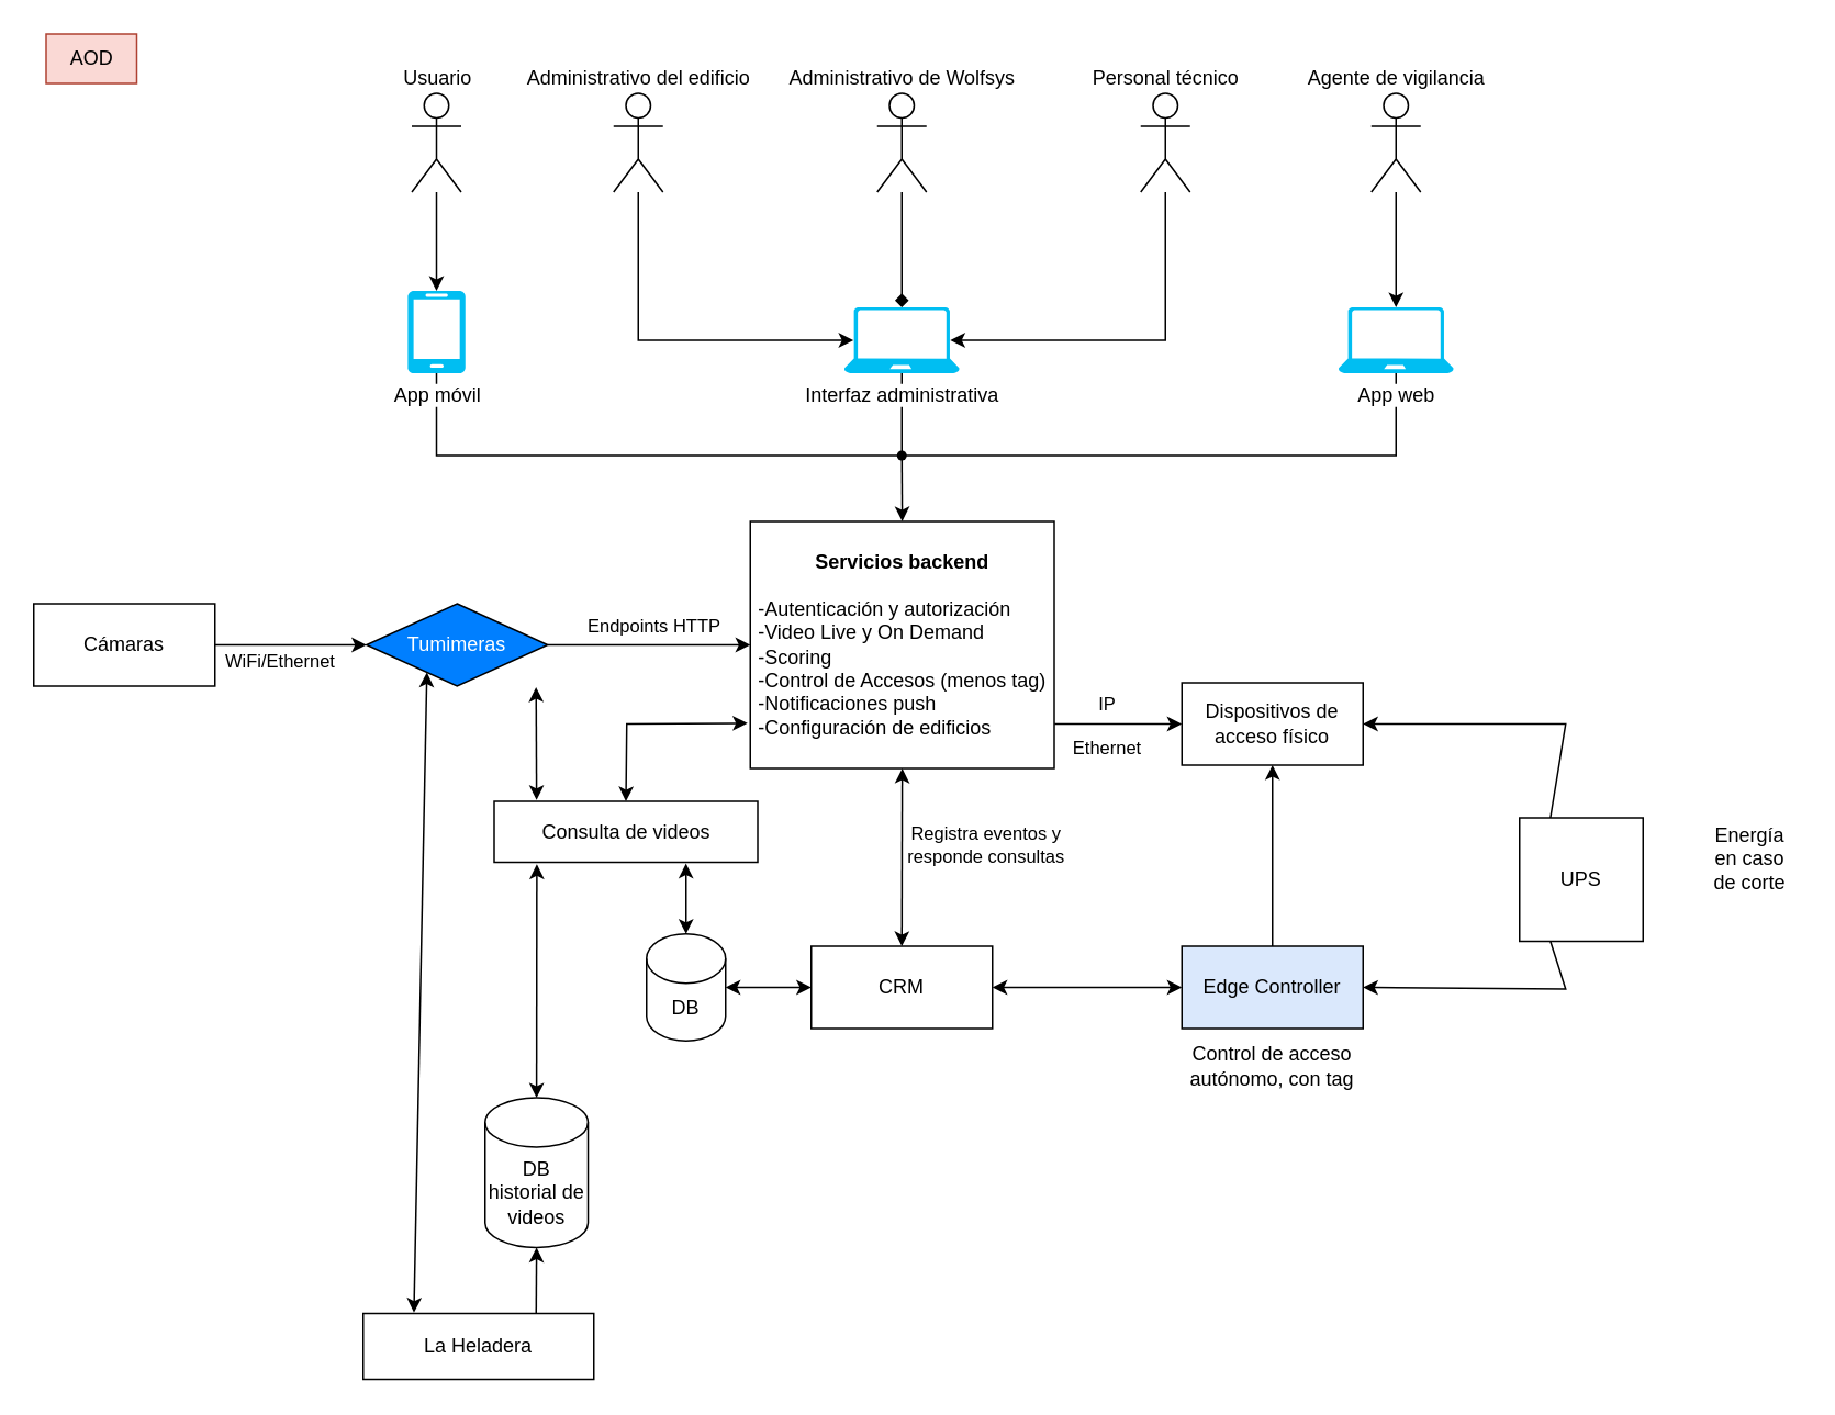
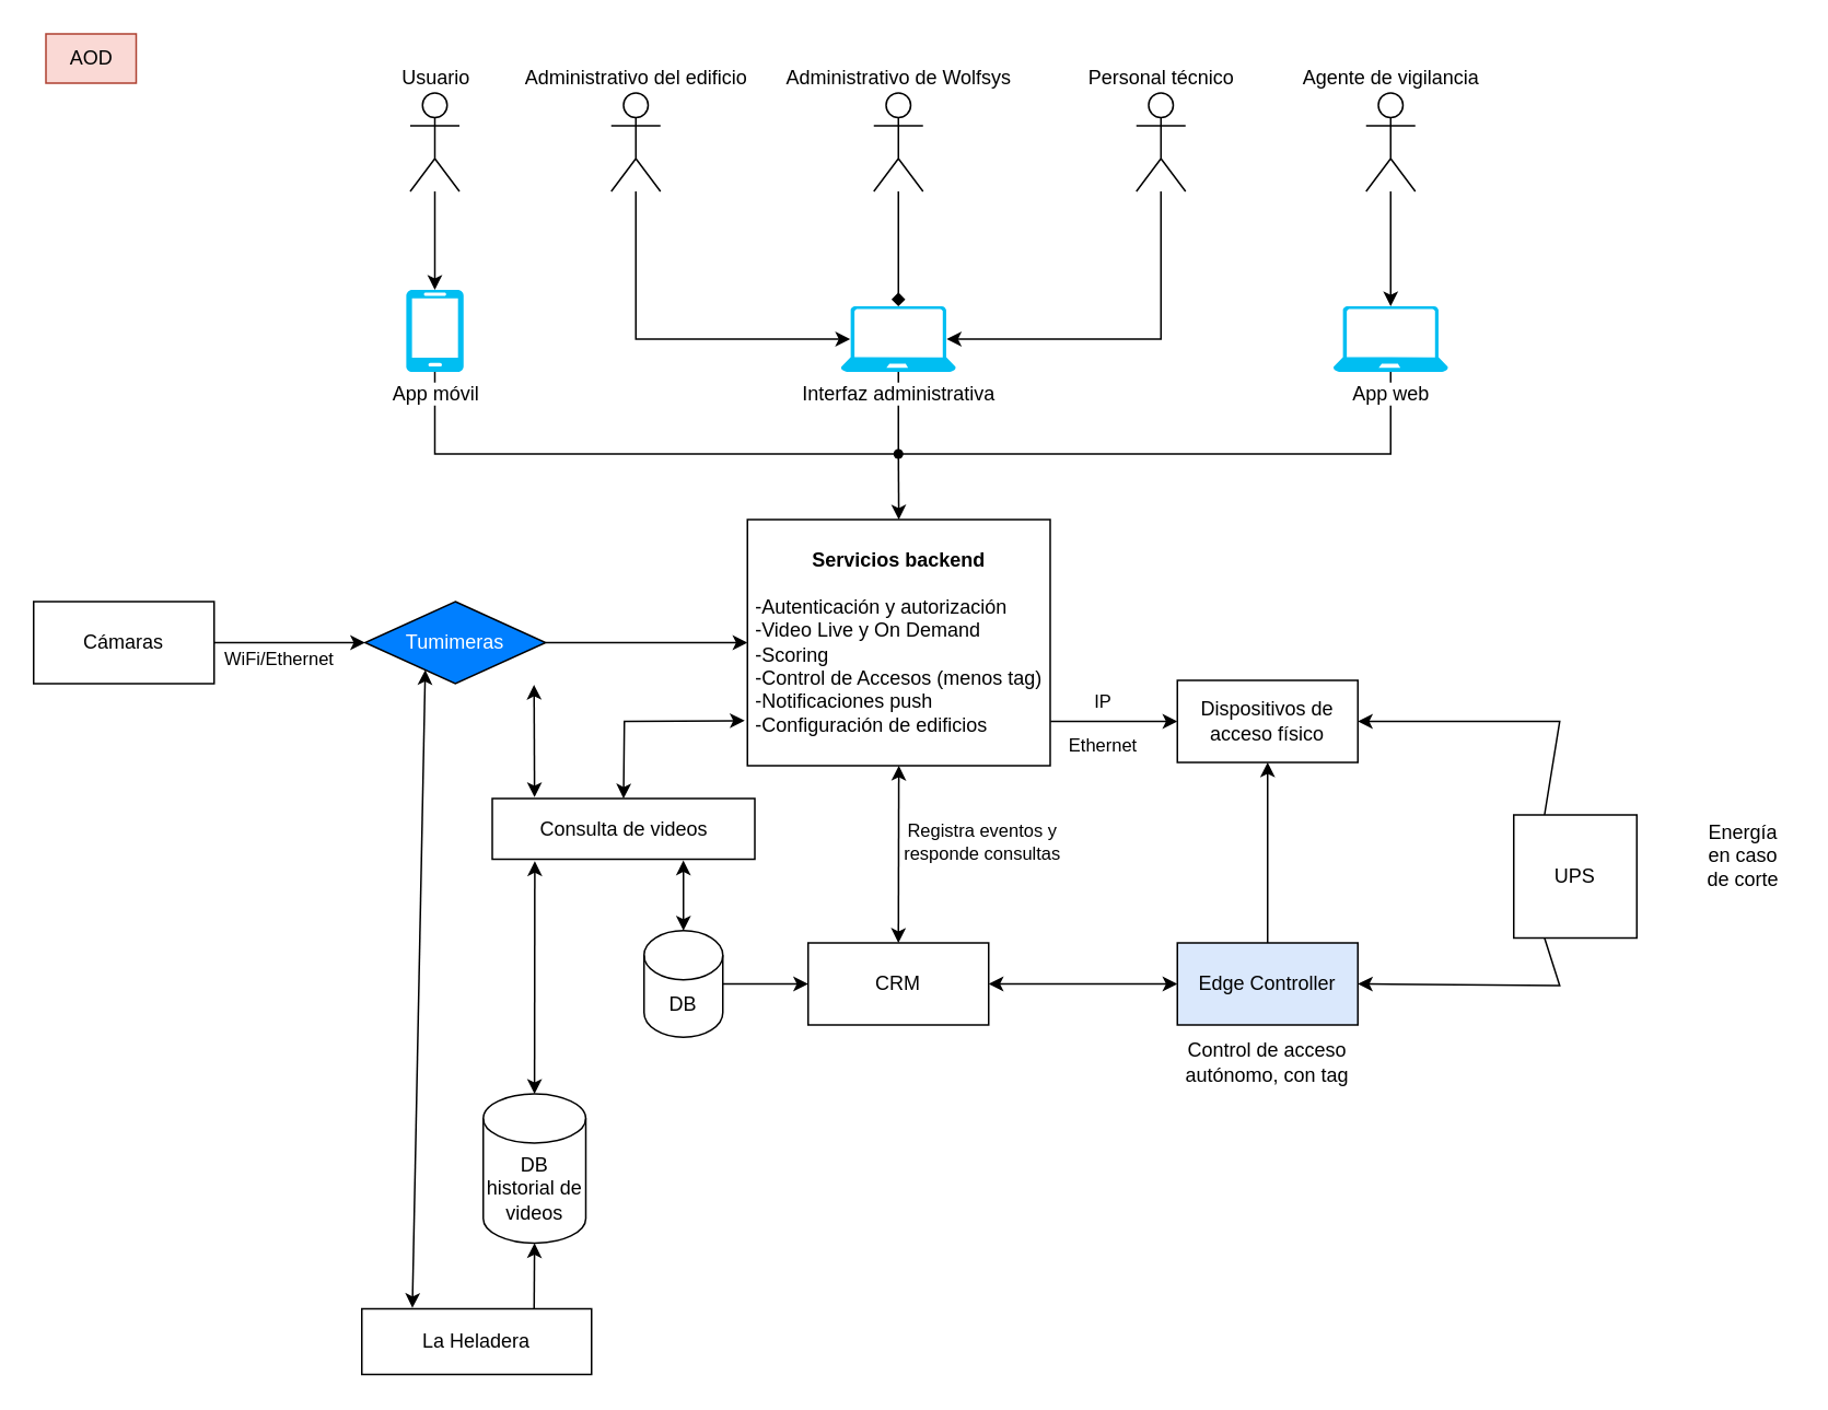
- <mxCell id="36" value="Endpoints HTTP" style="text;html=1;align=center;verticalAlign=middle;whiteSpace=wrap;rounded=0;fontSize=11;" parent="1" vertex="1"><mxGeometry x="347" y="369" width="100" height="21" as="geometry" /></mxCell>
- <mxCell id="33" style="rounded=0;orthogonalLoop=1;jettySize=auto;html=1;exitX=0;exitY=0.5;exitDx=0;exitDy=0;entryX=1;entryY=0.5;entryDx=0;entryDy=0;entryPerimeter=0;startArrow=classic;startFill=1;" parent="1" source="32" target="27" edge="1"><mxGeometry relative="1" as="geometry" /></mxCell>
+ <mxCell id="33" style="rounded=0;orthogonalLoop=1;jettySize=auto;html=1;exitX=0;exitY=0.5;exitDx=0;exitDy=0;entryX=1;entryY=0.5;entryDx=0;entryDy=0;entryPerimeter=0;startArrow=classic;startFill=1;endArrow=none;" parent="1" source="32" target="27" edge="1"><mxGeometry relative="1" as="geometry" /></mxCell>
